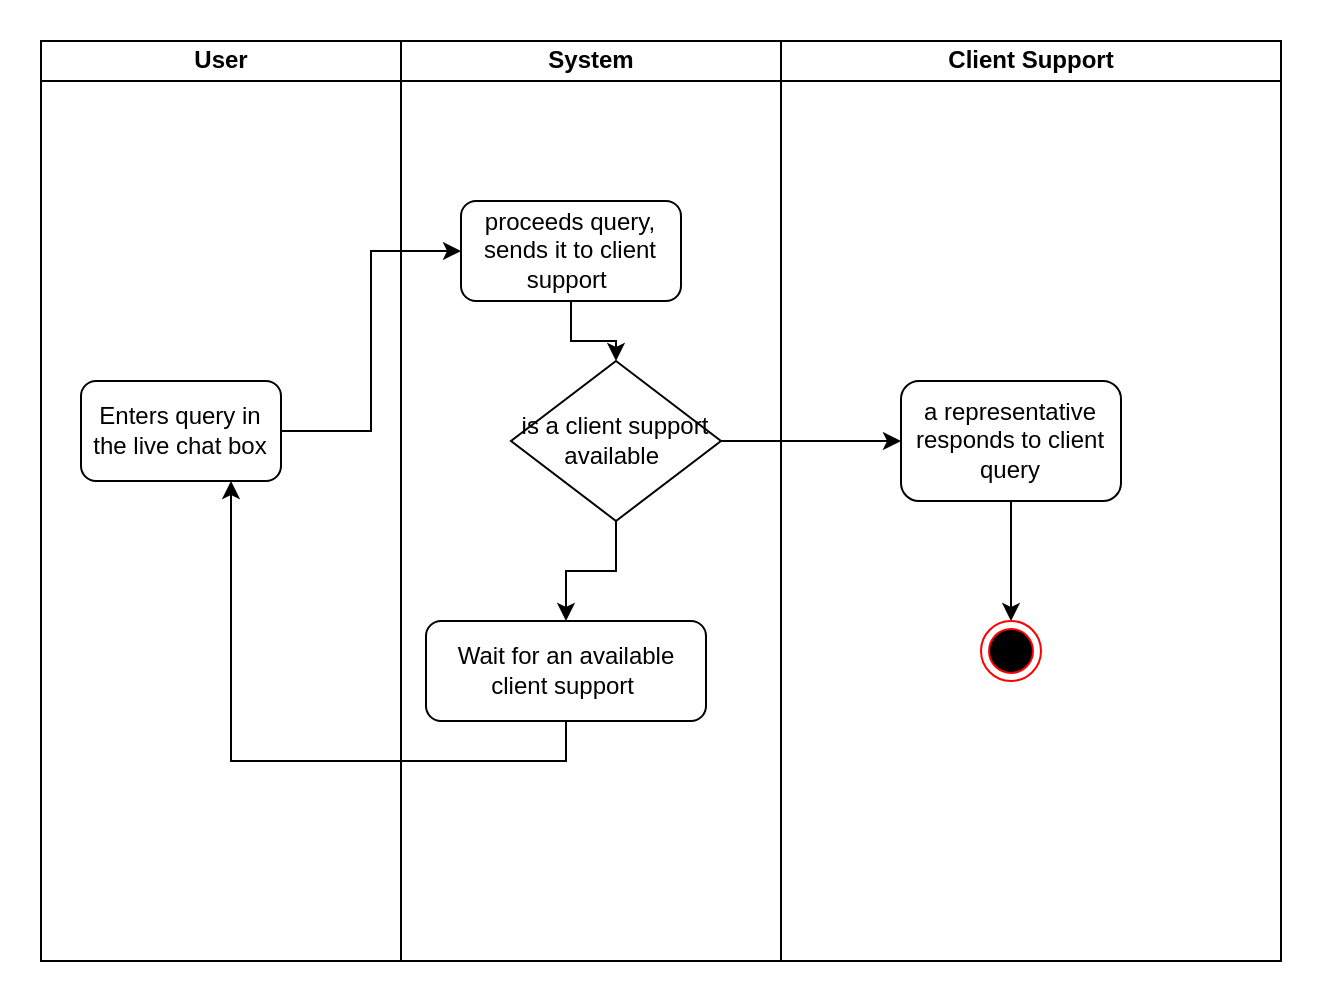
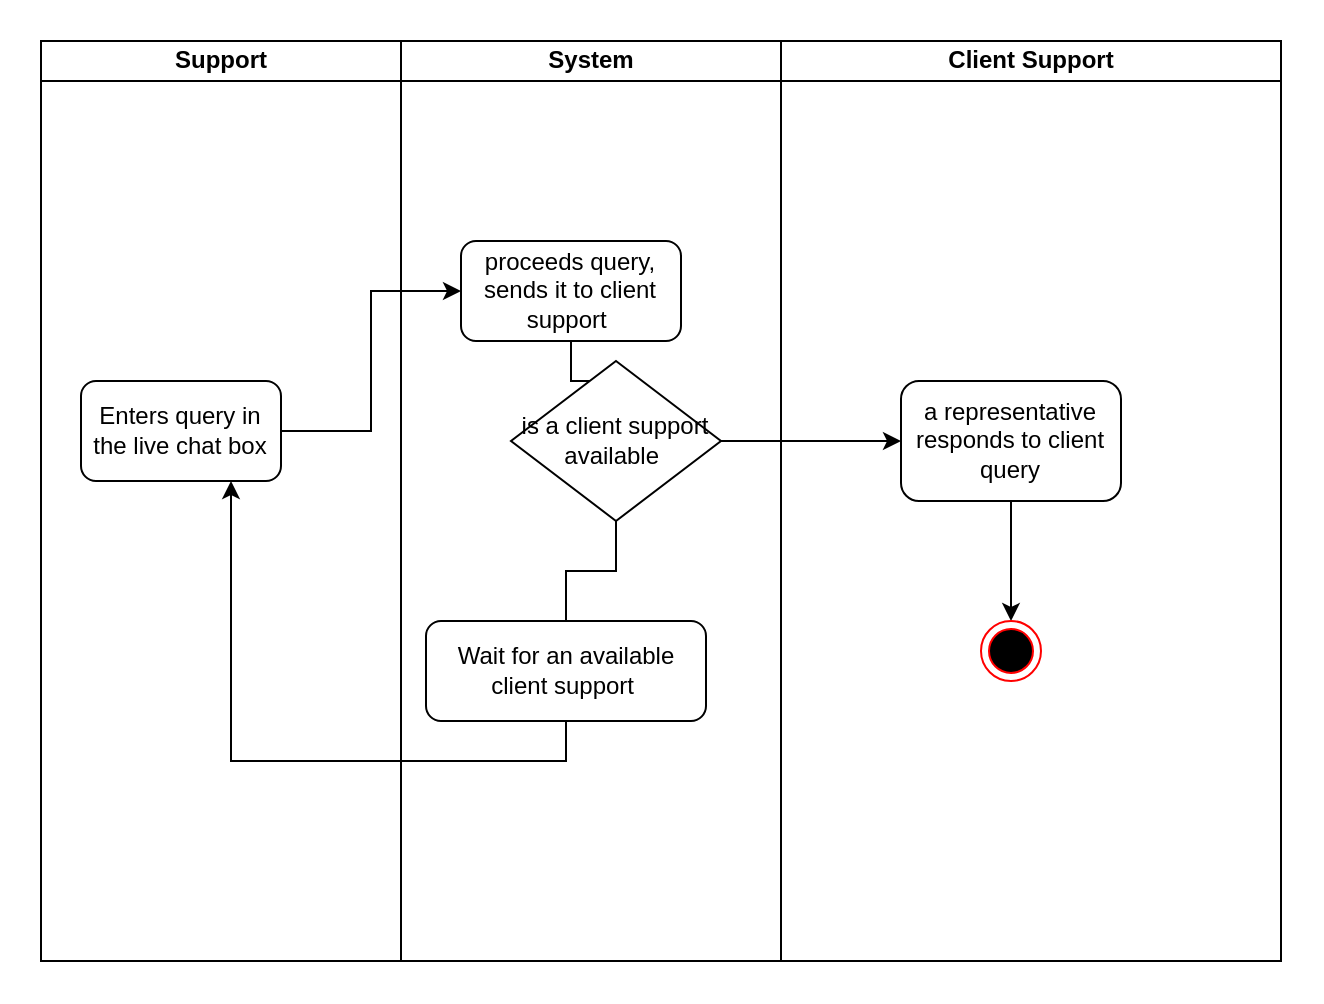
- <mxCell id="2" value="User" style="swimlane;startSize=20;html=1;" vertex="1" parent="1"><mxGeometry x="20" y="20" width="180" height="460" as="geometry" /></mxCell>
+ <mxCell id="2" value="Support" style="swimlane;startSize=20;html=1;" vertex="1" parent="1"><mxGeometry x="20" y="20" width="180" height="460" as="geometry" /></mxCell>
- <mxCell id="6" value="proceeds query, sends it to client support&amp;nbsp;" style="rounded=1;whiteSpace=wrap;html=1;" vertex="1" parent="4"><mxGeometry x="30" y="80" width="110" height="50" as="geometry" /></mxCell>
+ <mxCell id="6" value="proceeds query, sends it to client support&amp;nbsp;" style="rounded=1;whiteSpace=wrap;html=1;" vertex="1" parent="4"><mxGeometry x="30" y="100" width="110" height="50" as="geometry" /></mxCell>
- <mxCell id="7" style="edgeStyle=orthogonalEdgeStyle;rounded=0;orthogonalLoop=1;jettySize=auto;html=1;exitX=0.5;exitY=1;exitDx=0;exitDy=0;" edge="1" parent="4" source="8" target="9"><mxGeometry relative="1" as="geometry" /></mxCell>
+ <mxCell id="7" style="edgeStyle=orthogonalEdgeStyle;rounded=0;orthogonalLoop=1;jettySize=auto;html=1;exitX=0.5;exitY=1;exitDx=0;exitDy=0;endArrow=none;" edge="1" parent="4" source="8" target="9"><mxGeometry relative="1" as="geometry" /></mxCell>
